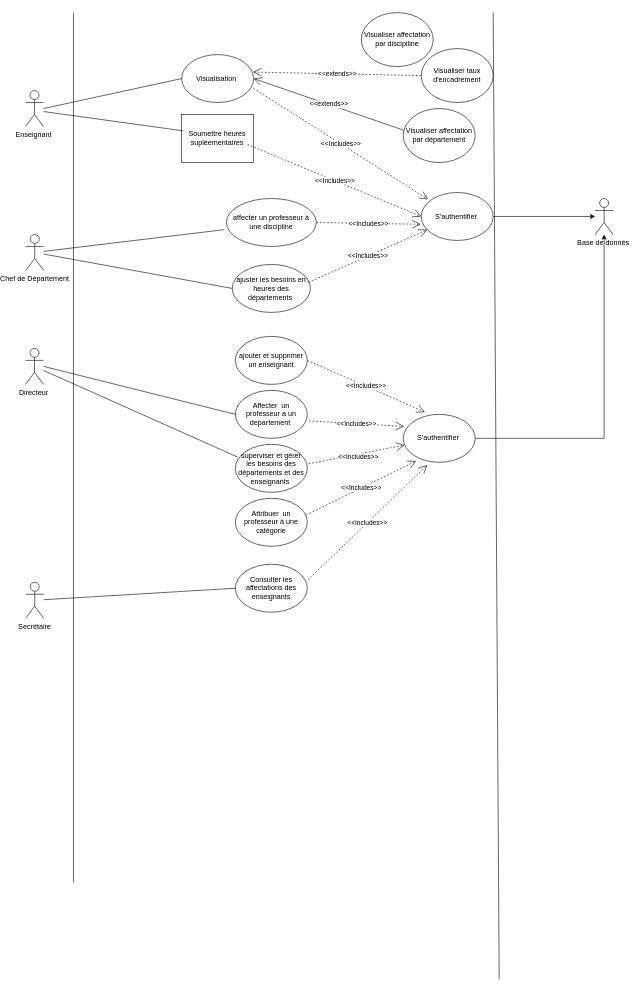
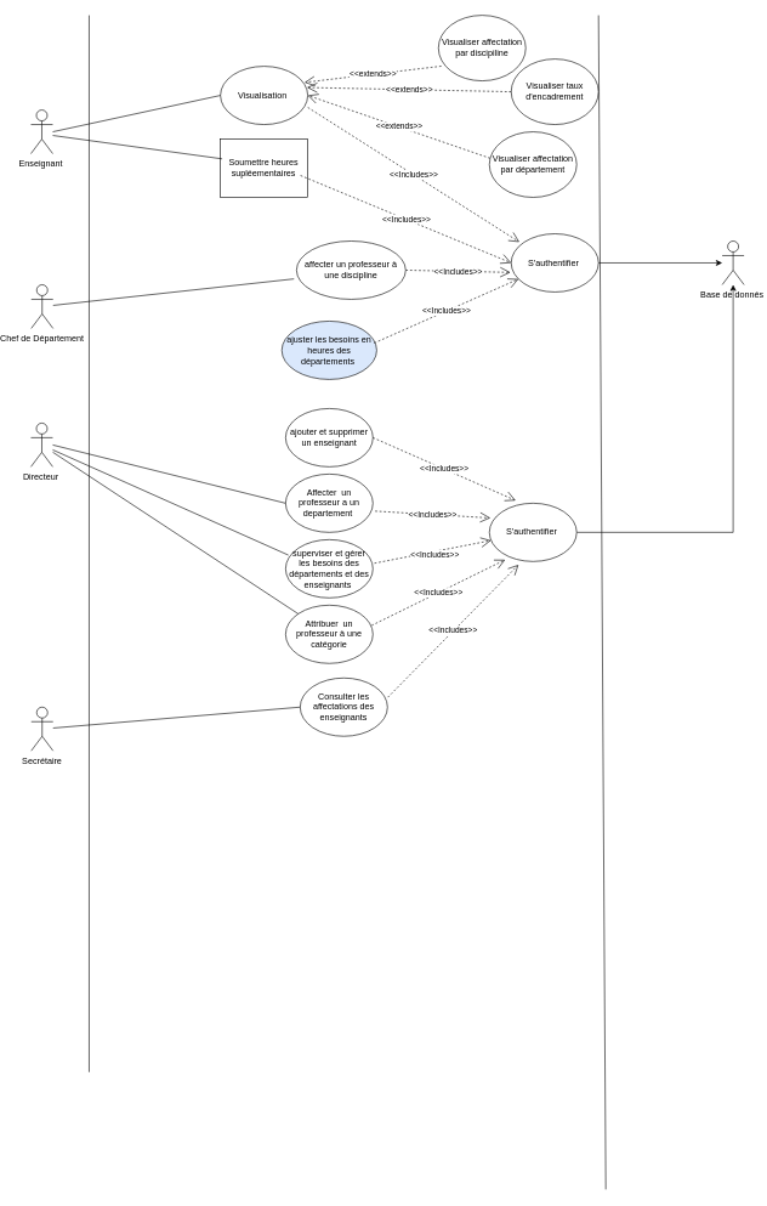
+ <mxCell id="30" value="&amp;lt;&amp;lt;extends&amp;gt;&amp;gt;" style="endArrow=open;endSize=12;dashed=1;html=1;rounded=0;exitX=0.033;exitY=0.776;exitDx=0;exitDy=0;exitPerimeter=0;entryX=0.963;entryY=0.277;entryDx=0;entryDy=0;entryPerimeter=0;" parent="1" source="28" target="7" edge="1"><mxGeometry width="160" relative="1" as="geometry"><mxPoint x="281" y="-100" as="sourcePoint" /><mxPoint x="420" y="110" as="targetPoint" /></mxGeometry></mxCell>
- <mxCell id="34" value="&amp;lt;&amp;lt;extends&amp;gt;&amp;gt;" style="endArrow=open;endSize=12;dashed=0;html=1;rounded=0;exitX=0.008;exitY=0.403;exitDx=0;exitDy=0;entryX=1;entryY=0.5;entryDx=0;entryDy=0;exitPerimeter=0;" parent="1" source="33" target="7" edge="1"><mxGeometry width="160" relative="1" as="geometry"><mxPoint x="670" y="125" as="sourcePoint" /><mxPoint x="419" y="164" as="targetPoint" /></mxGeometry></mxCell>
+ <mxCell id="34" value="&amp;lt;&amp;lt;extends&amp;gt;&amp;gt;" style="endArrow=open;endSize=12;dashed=1;html=1;rounded=0;exitX=0.008;exitY=0.403;exitDx=0;exitDy=0;entryX=1;entryY=0.5;entryDx=0;entryDy=0;exitPerimeter=0;" parent="1" source="33" target="7" edge="1"><mxGeometry width="160" relative="1" as="geometry"><mxPoint x="670" y="125" as="sourcePoint" /><mxPoint x="419" y="164" as="targetPoint" /></mxGeometry></mxCell>
- <mxCell id="40" value="affecter un professeur à une discipline" style="ellipse;whiteSpace=wrap;html=1;" parent="1" vertex="1"><mxGeometry x="355" y="330" width="150" height="80" as="geometry" /></mxCell>
+ <mxCell id="40" value="affecter un professeur à une discipline" style="ellipse;whiteSpace=wrap;html=1;" parent="1" vertex="1"><mxGeometry x="385" y="330" width="150" height="80" as="geometry" /></mxCell>
- <mxCell id="12" value="" style="endArrow=none;html=1;rounded=0;entryX=0;entryY=0.5;entryDx=0;entryDy=0;" parent="1" source="10" target="11" edge="1"><mxGeometry width="50" height="50" relative="1" as="geometry"><mxPoint x="280.44" y="570" as="sourcePoint" /><mxPoint x="300.44" y="480" as="targetPoint" /></mxGeometry></mxCell>
- <mxCell id="11" value="ajuster les besoins en heures des départements&amp;nbsp;" style="ellipse;whiteSpace=wrap;html=1;" parent="1" vertex="1"><mxGeometry x="364.78" y="440" width="130.44" height="80" as="geometry" /></mxCell>
+ <mxCell id="11" value="ajuster les besoins en heures des départements&amp;nbsp;" style="ellipse;whiteSpace=wrap;html=1;fillColor=#dae8fc;" parent="1" vertex="1"><mxGeometry x="364.78" y="440" width="130.44" height="80" as="geometry" /></mxCell>
+ <mxCell id="36" value="" style="endArrow=none;html=1;rounded=0;" parent="1" source="17" target="19" edge="1"><mxGeometry width="50" height="50" relative="1" as="geometry"><mxPoint x="70" y="621" as="sourcePoint" /><mxPoint x="250" y="630" as="targetPoint" /></mxGeometry></mxCell>
- <mxCell id="42" value="Consulter les affectations des enseignants" style="ellipse;whiteSpace=wrap;html=1;" vertex="1" parent="1"><mxGeometry x="370" y="940" width="120" height="80" as="geometry" /></mxCell>
+ <mxCell id="42" value="Consulter les affectations des enseignants" style="ellipse;whiteSpace=wrap;html=1;" vertex="1" parent="1"><mxGeometry x="390" y="930" width="120" height="80" as="geometry" /></mxCell>
